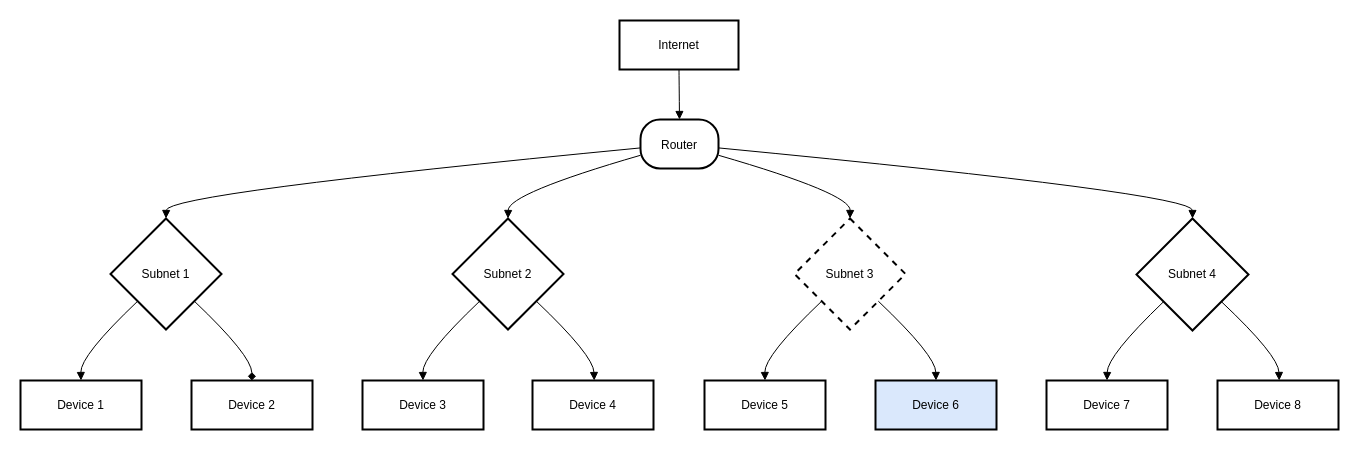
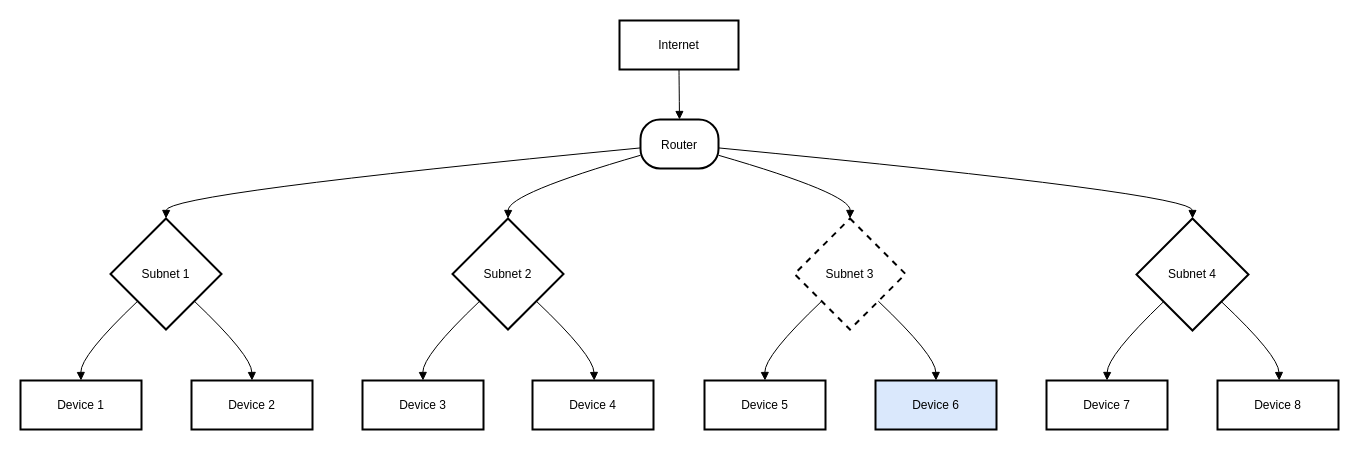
- <mxCell id="19" value="" style="curved=1;startArrow=none;endArrow=diamond;exitX=1;exitY=0.98;entryX=0.5;entryY=0;" edge="1" parent="1" source="4" target="6"><mxGeometry relative="1" as="geometry"><Array as="points"><mxPoint x="251" y="355" /></Array></mxGeometry></mxCell>
+ <mxCell id="19" value="" style="curved=1;startArrow=none;endArrow=block;exitX=1;exitY=0.98;entryX=0.5;entryY=0;" edge="1" parent="1" source="4" target="6"><mxGeometry relative="1" as="geometry"><Array as="points"><mxPoint x="251" y="355" /></Array></mxGeometry></mxCell>
